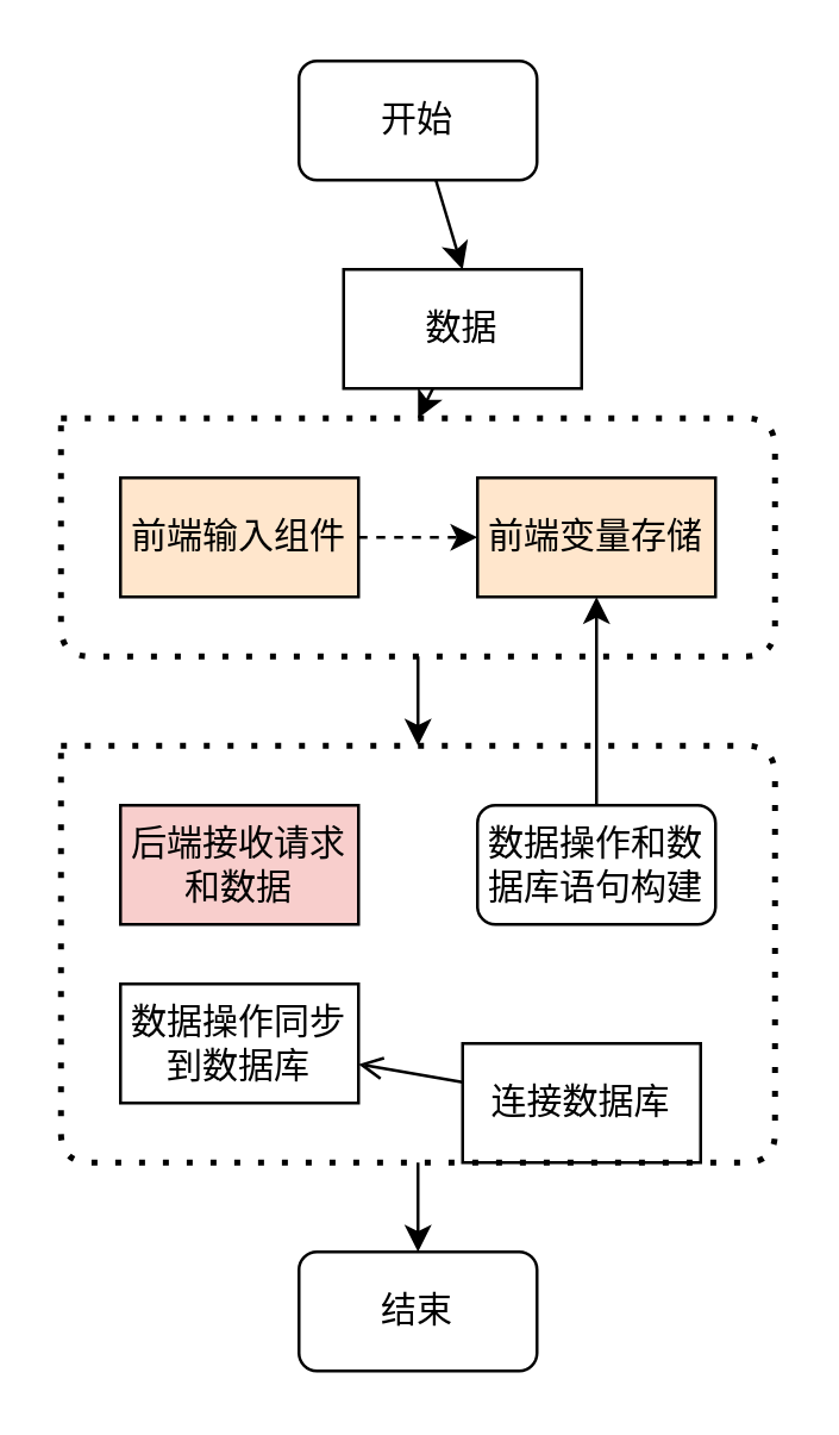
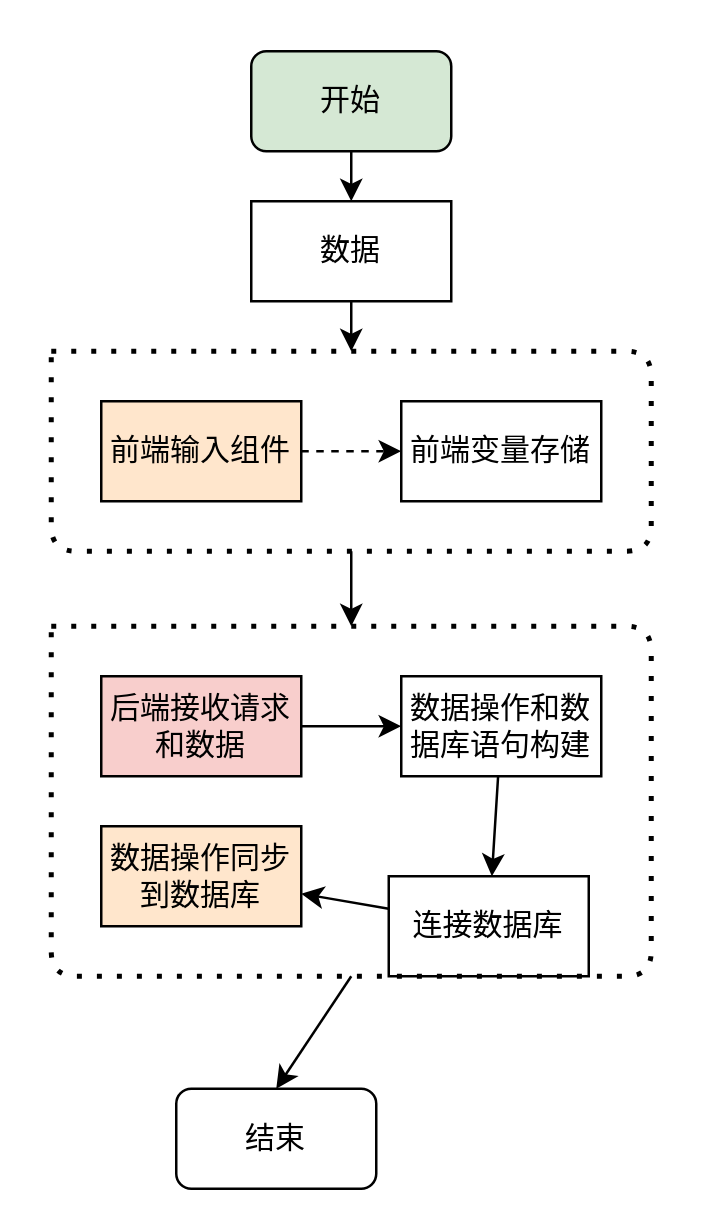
- <mxCell id="15" value="开始" style="rounded=1;whiteSpace=wrap;html=1;" vertex="1" parent="1"><mxGeometry x="100" y="20" width="80" height="40" as="geometry" /></mxCell>
+ <mxCell id="15" value="开始" style="rounded=1;whiteSpace=wrap;html=1;fillColor=#d5e8d4;" vertex="1" parent="1"><mxGeometry x="100" y="20" width="80" height="40" as="geometry" /></mxCell>
- <mxCell id="3" value="数据" style="rounded=0;whiteSpace=wrap;html=1;" vertex="1" parent="1"><mxGeometry x="115" y="90" width="80" height="40" as="geometry" /></mxCell>
+ <mxCell id="3" value="数据" style="rounded=0;whiteSpace=wrap;html=1;" vertex="1" parent="1"><mxGeometry x="100" y="80" width="80" height="40" as="geometry" /></mxCell>
- <mxCell id="6" value="前端变量存储" style="whiteSpace=wrap;html=1;rounded=0;fillColor=#ffe6cc;" vertex="1" parent="1"><mxGeometry x="160" y="160" width="80" height="40" as="geometry" /></mxCell>
+ <mxCell id="6" value="前端变量存储" style="whiteSpace=wrap;html=1;rounded=0;" vertex="1" parent="1"><mxGeometry x="160" y="160" width="80" height="40" as="geometry" /></mxCell>
- <mxCell id="9" value="" style="edgeStyle=none;html=1;" edge="1" parent="1" source="10" target="6"><mxGeometry relative="1" as="geometry" /></mxCell>
+ <mxCell id="9" value="" style="edgeStyle=none;html=1;" edge="1" parent="1" source="10" target="12"><mxGeometry relative="1" as="geometry" /></mxCell>
+ <mxCell id="7" value="" style="edgeStyle=none;html=1;" edge="1" parent="1" source="8" target="10"><mxGeometry relative="1" as="geometry" /></mxCell>
- <mxCell id="10" value="数据操作和数据库语句构建" style="whiteSpace=wrap;html=1;rounded=1;" vertex="1" parent="1"><mxGeometry x="160" y="270" width="80" height="40" as="geometry" /></mxCell>
+ <mxCell id="10" value="数据操作和数据库语句构建" style="whiteSpace=wrap;html=1;rounded=0;" vertex="1" parent="1"><mxGeometry x="160" y="270" width="80" height="40" as="geometry" /></mxCell>
- <mxCell id="13" value="数据操作同步到数据库" style="whiteSpace=wrap;html=1;rounded=0;" vertex="1" parent="1"><mxGeometry x="40" y="330" width="80" height="40" as="geometry" /></mxCell>
+ <mxCell id="13" value="数据操作同步到数据库" style="whiteSpace=wrap;html=1;rounded=0;fillColor=#ffe6cc;" vertex="1" parent="1"><mxGeometry x="40" y="330" width="80" height="40" as="geometry" /></mxCell>
- <mxCell id="11" value="" style="edgeStyle=none;html=1;endArrow=open;" edge="1" parent="1" source="12" target="13"><mxGeometry relative="1" as="geometry" /></mxCell>
+ <mxCell id="11" value="" style="edgeStyle=none;html=1;" edge="1" parent="1" source="12" target="13"><mxGeometry relative="1" as="geometry" /></mxCell>
- <mxCell id="16" value="结束" style="rounded=1;whiteSpace=wrap;html=1;" vertex="1" parent="1"><mxGeometry x="100" y="420" width="80" height="40" as="geometry" /></mxCell>
+ <mxCell id="16" value="结束" style="rounded=1;whiteSpace=wrap;html=1;" vertex="1" parent="1"><mxGeometry x="70" y="435" width="80" height="40" as="geometry" /></mxCell>
